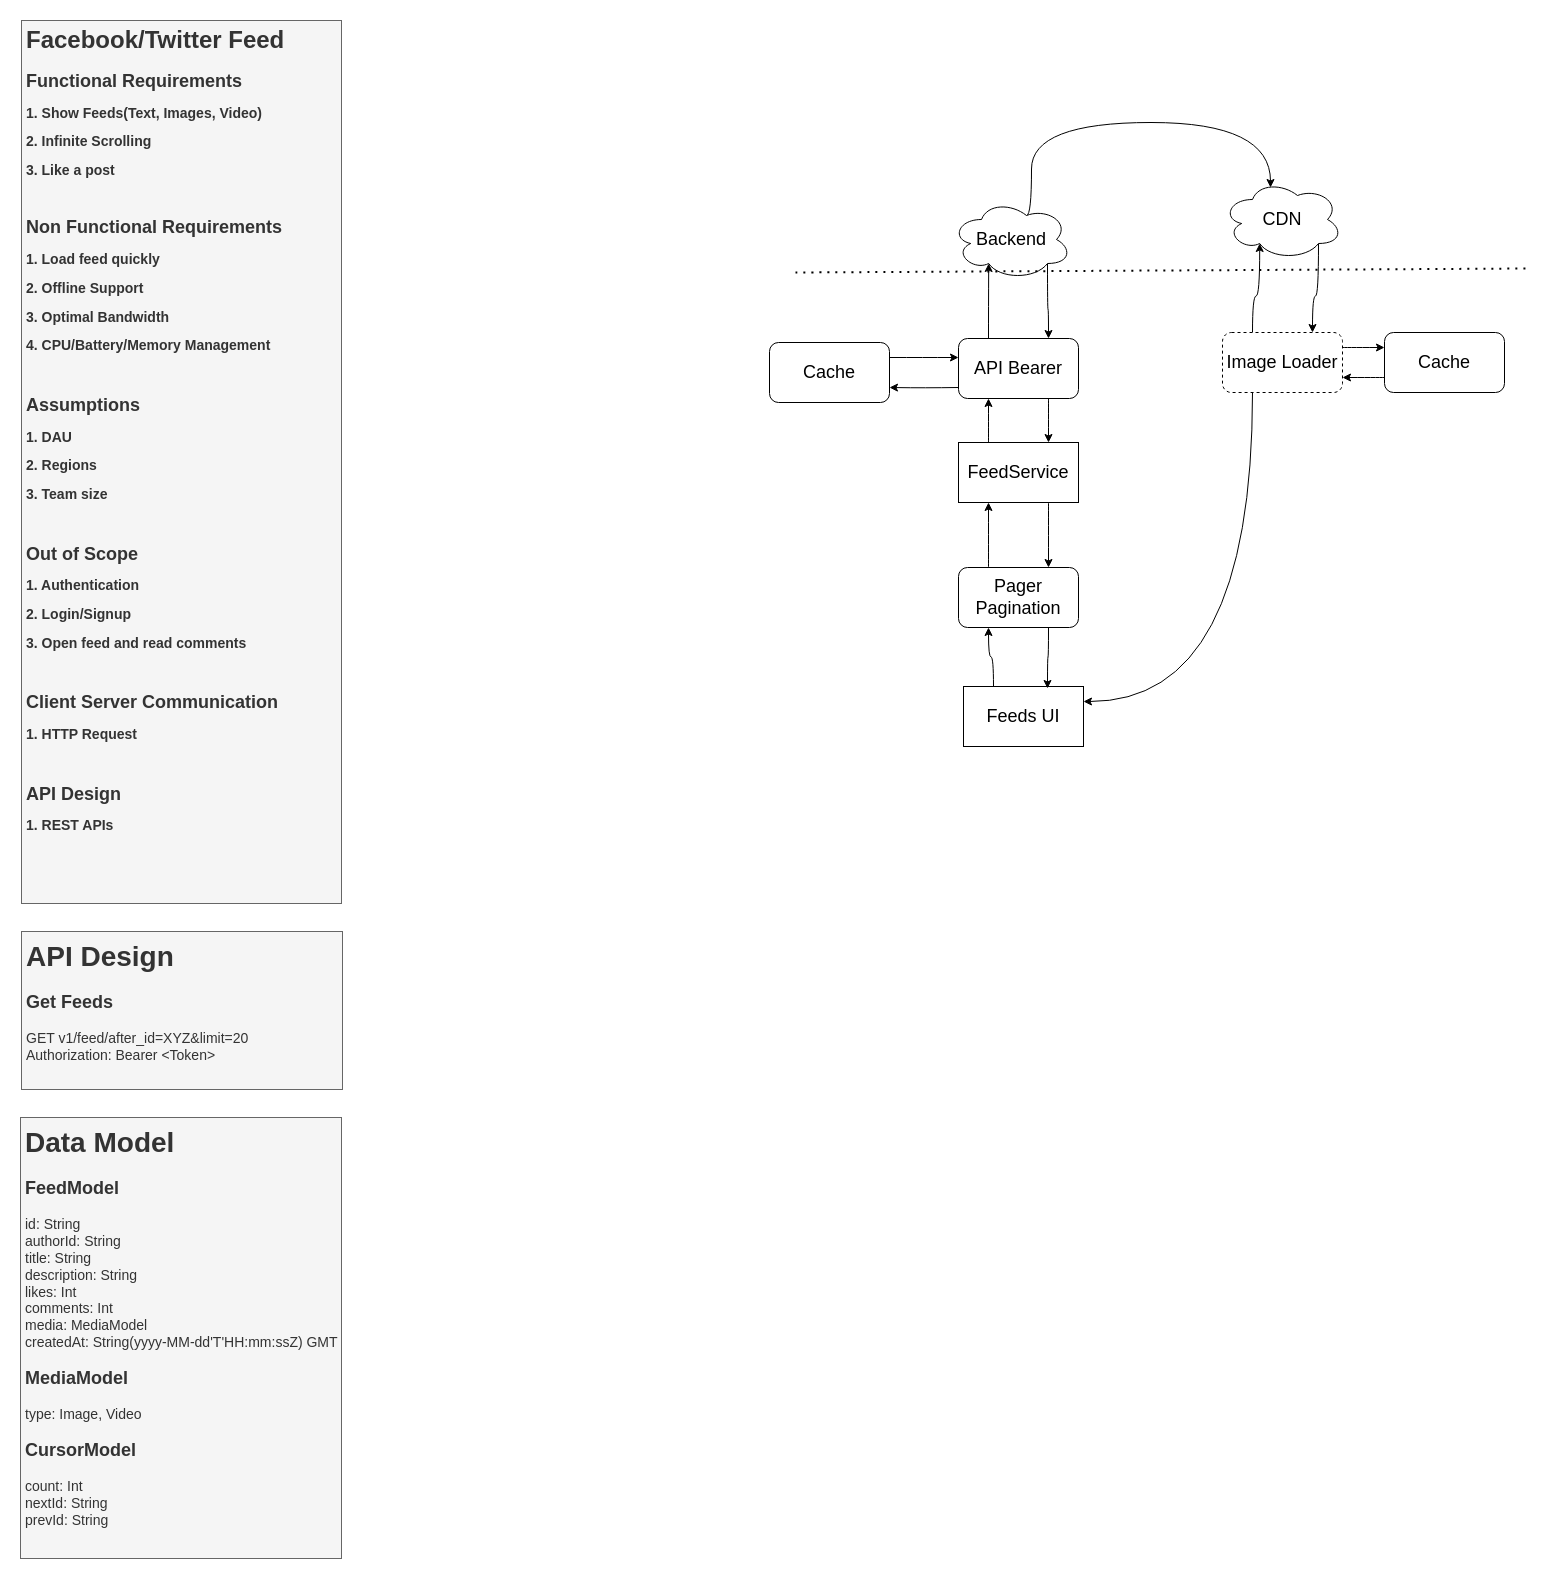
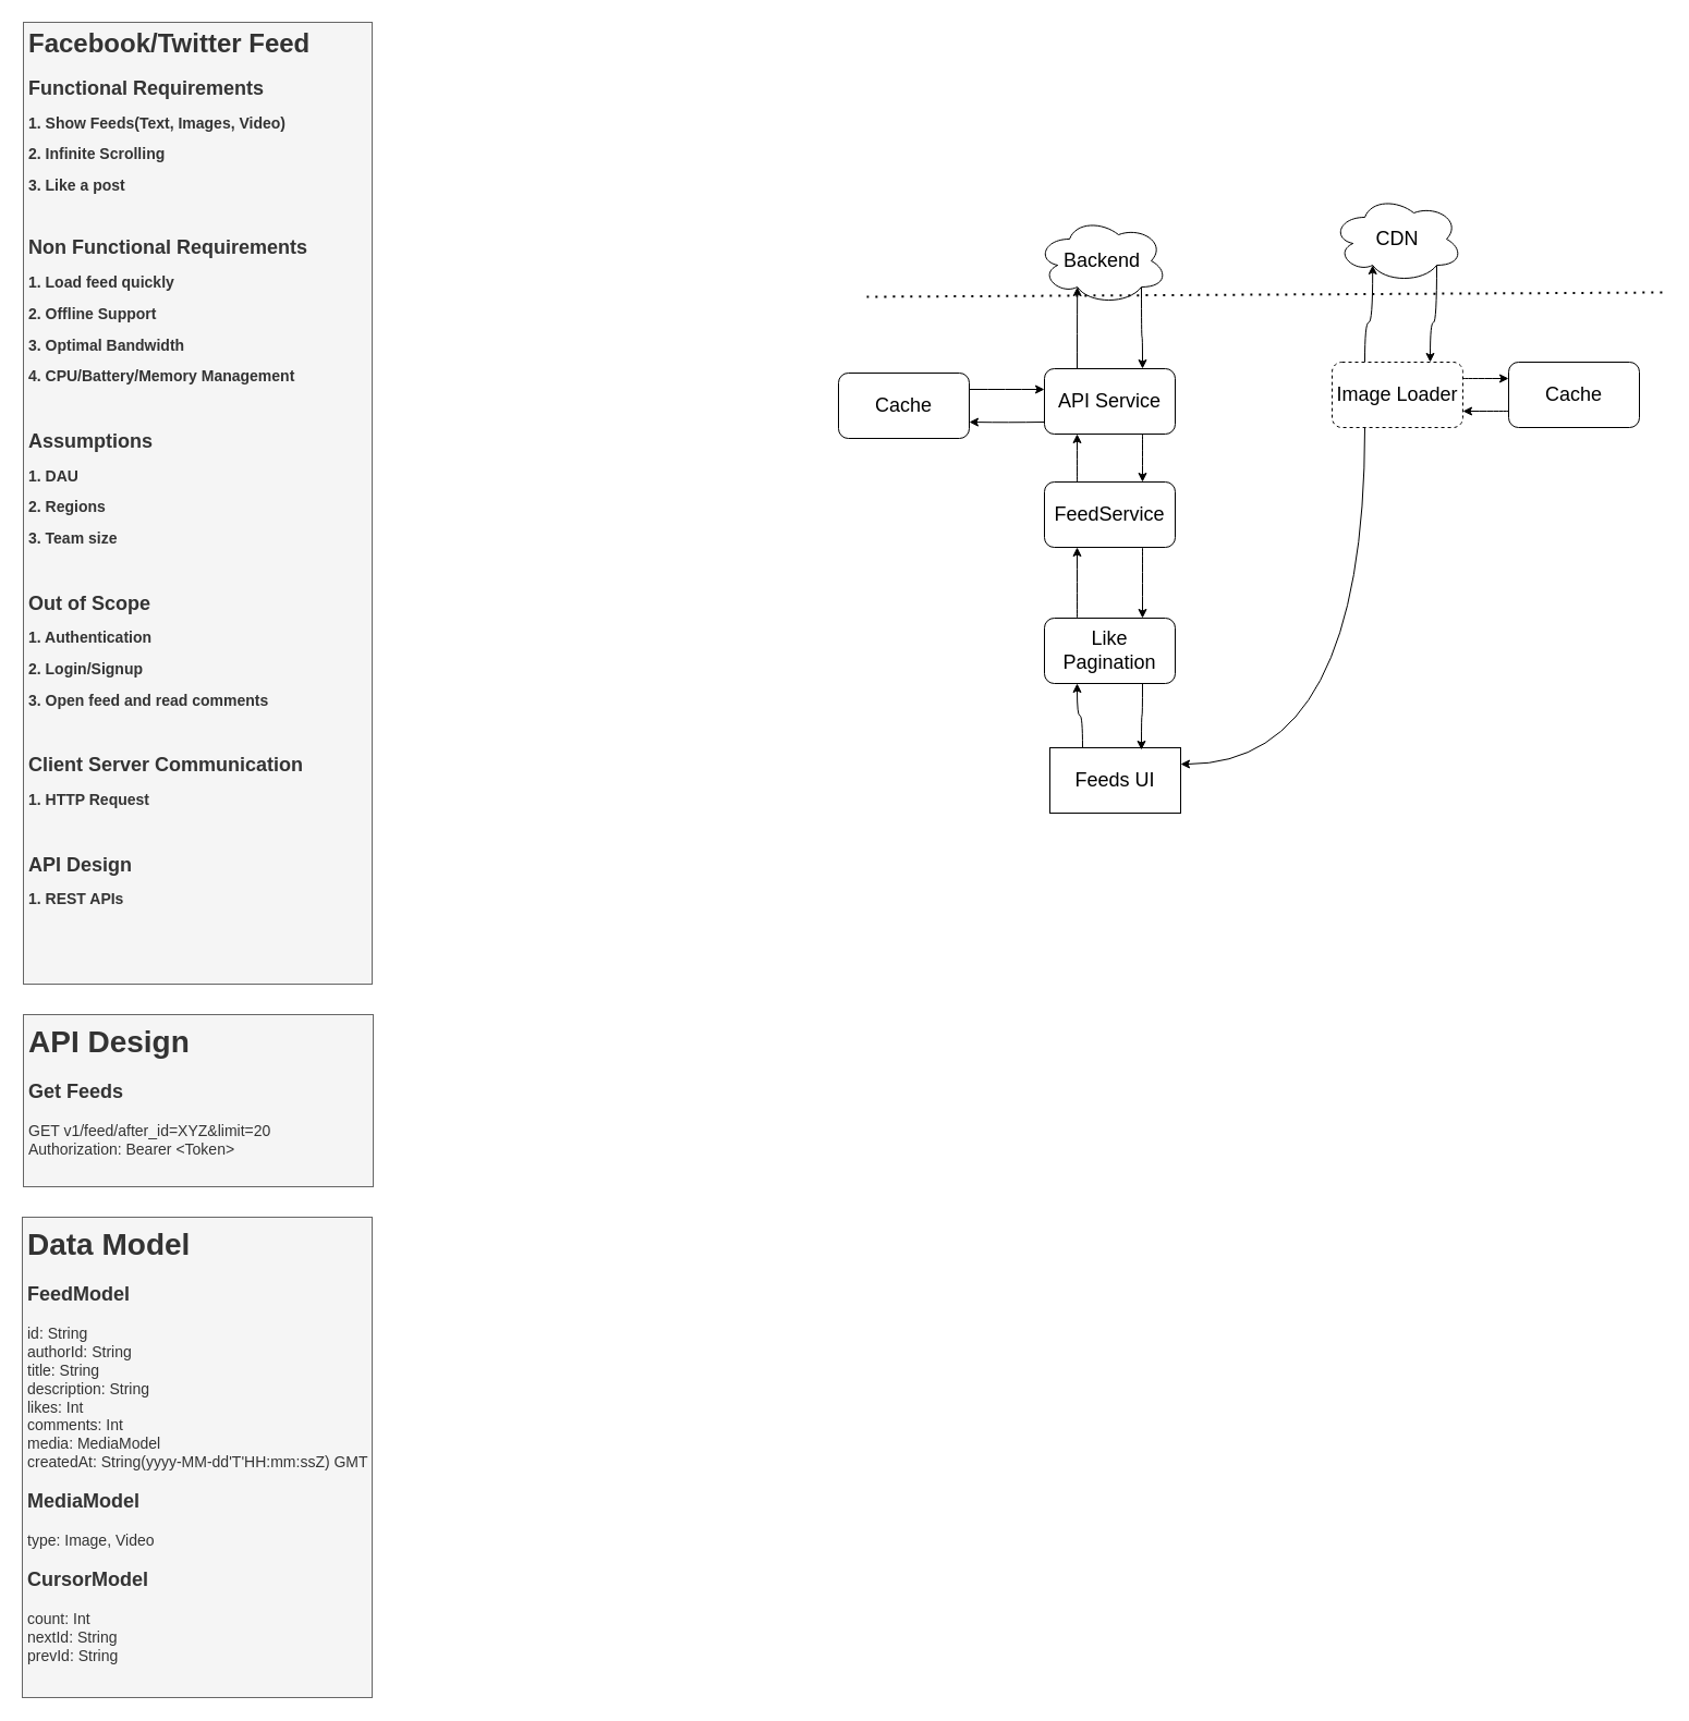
- <mxCell id="5" style="edgeStyle=orthogonalEdgeStyle;rounded=0;orthogonalLoop=1;jettySize=auto;html=1;exitX=0.625;exitY=0.2;exitDx=0;exitDy=0;exitPerimeter=0;entryX=0.4;entryY=0.1;entryDx=0;entryDy=0;entryPerimeter=0;fontSize=18;curved=1;" edge="1" parent="1" source="7" target="9"><mxGeometry relative="1" as="geometry"><Array as="points"><mxPoint x="1031" y="122" /><mxPoint x="1270" y="122" /></Array></mxGeometry></mxCell>
- <mxCell id="13" value="API Bearer" style="rounded=1;whiteSpace=wrap;html=1;fontSize=18;" vertex="1" parent="1"><mxGeometry x="958" y="338" width="120" height="60" as="geometry" /></mxCell>
+ <mxCell id="13" value="API Service" style="rounded=1;whiteSpace=wrap;html=1;fontSize=18;" vertex="1" parent="1"><mxGeometry x="958" y="338" width="120" height="60" as="geometry" /></mxCell>
- <mxCell id="18" value="FeedService" style="whiteSpace=wrap;html=1;fontSize=18;rounded=0;" vertex="1" parent="1"><mxGeometry x="958" y="442" width="120" height="60" as="geometry" /></mxCell>
+ <mxCell id="18" value="FeedService" style="rounded=1;whiteSpace=wrap;html=1;fontSize=18;" vertex="1" parent="1"><mxGeometry x="958" y="442" width="120" height="60" as="geometry" /></mxCell>
- <mxCell id="29" value="Pager&lt;br&gt;Pagination" style="rounded=1;whiteSpace=wrap;html=1;fontSize=18;" vertex="1" parent="1"><mxGeometry x="958" y="567" width="120" height="60" as="geometry" /></mxCell>
+ <mxCell id="29" value="Like&lt;br&gt;Pagination" style="rounded=1;whiteSpace=wrap;html=1;fontSize=18;" vertex="1" parent="1"><mxGeometry x="958" y="567" width="120" height="60" as="geometry" /></mxCell>
